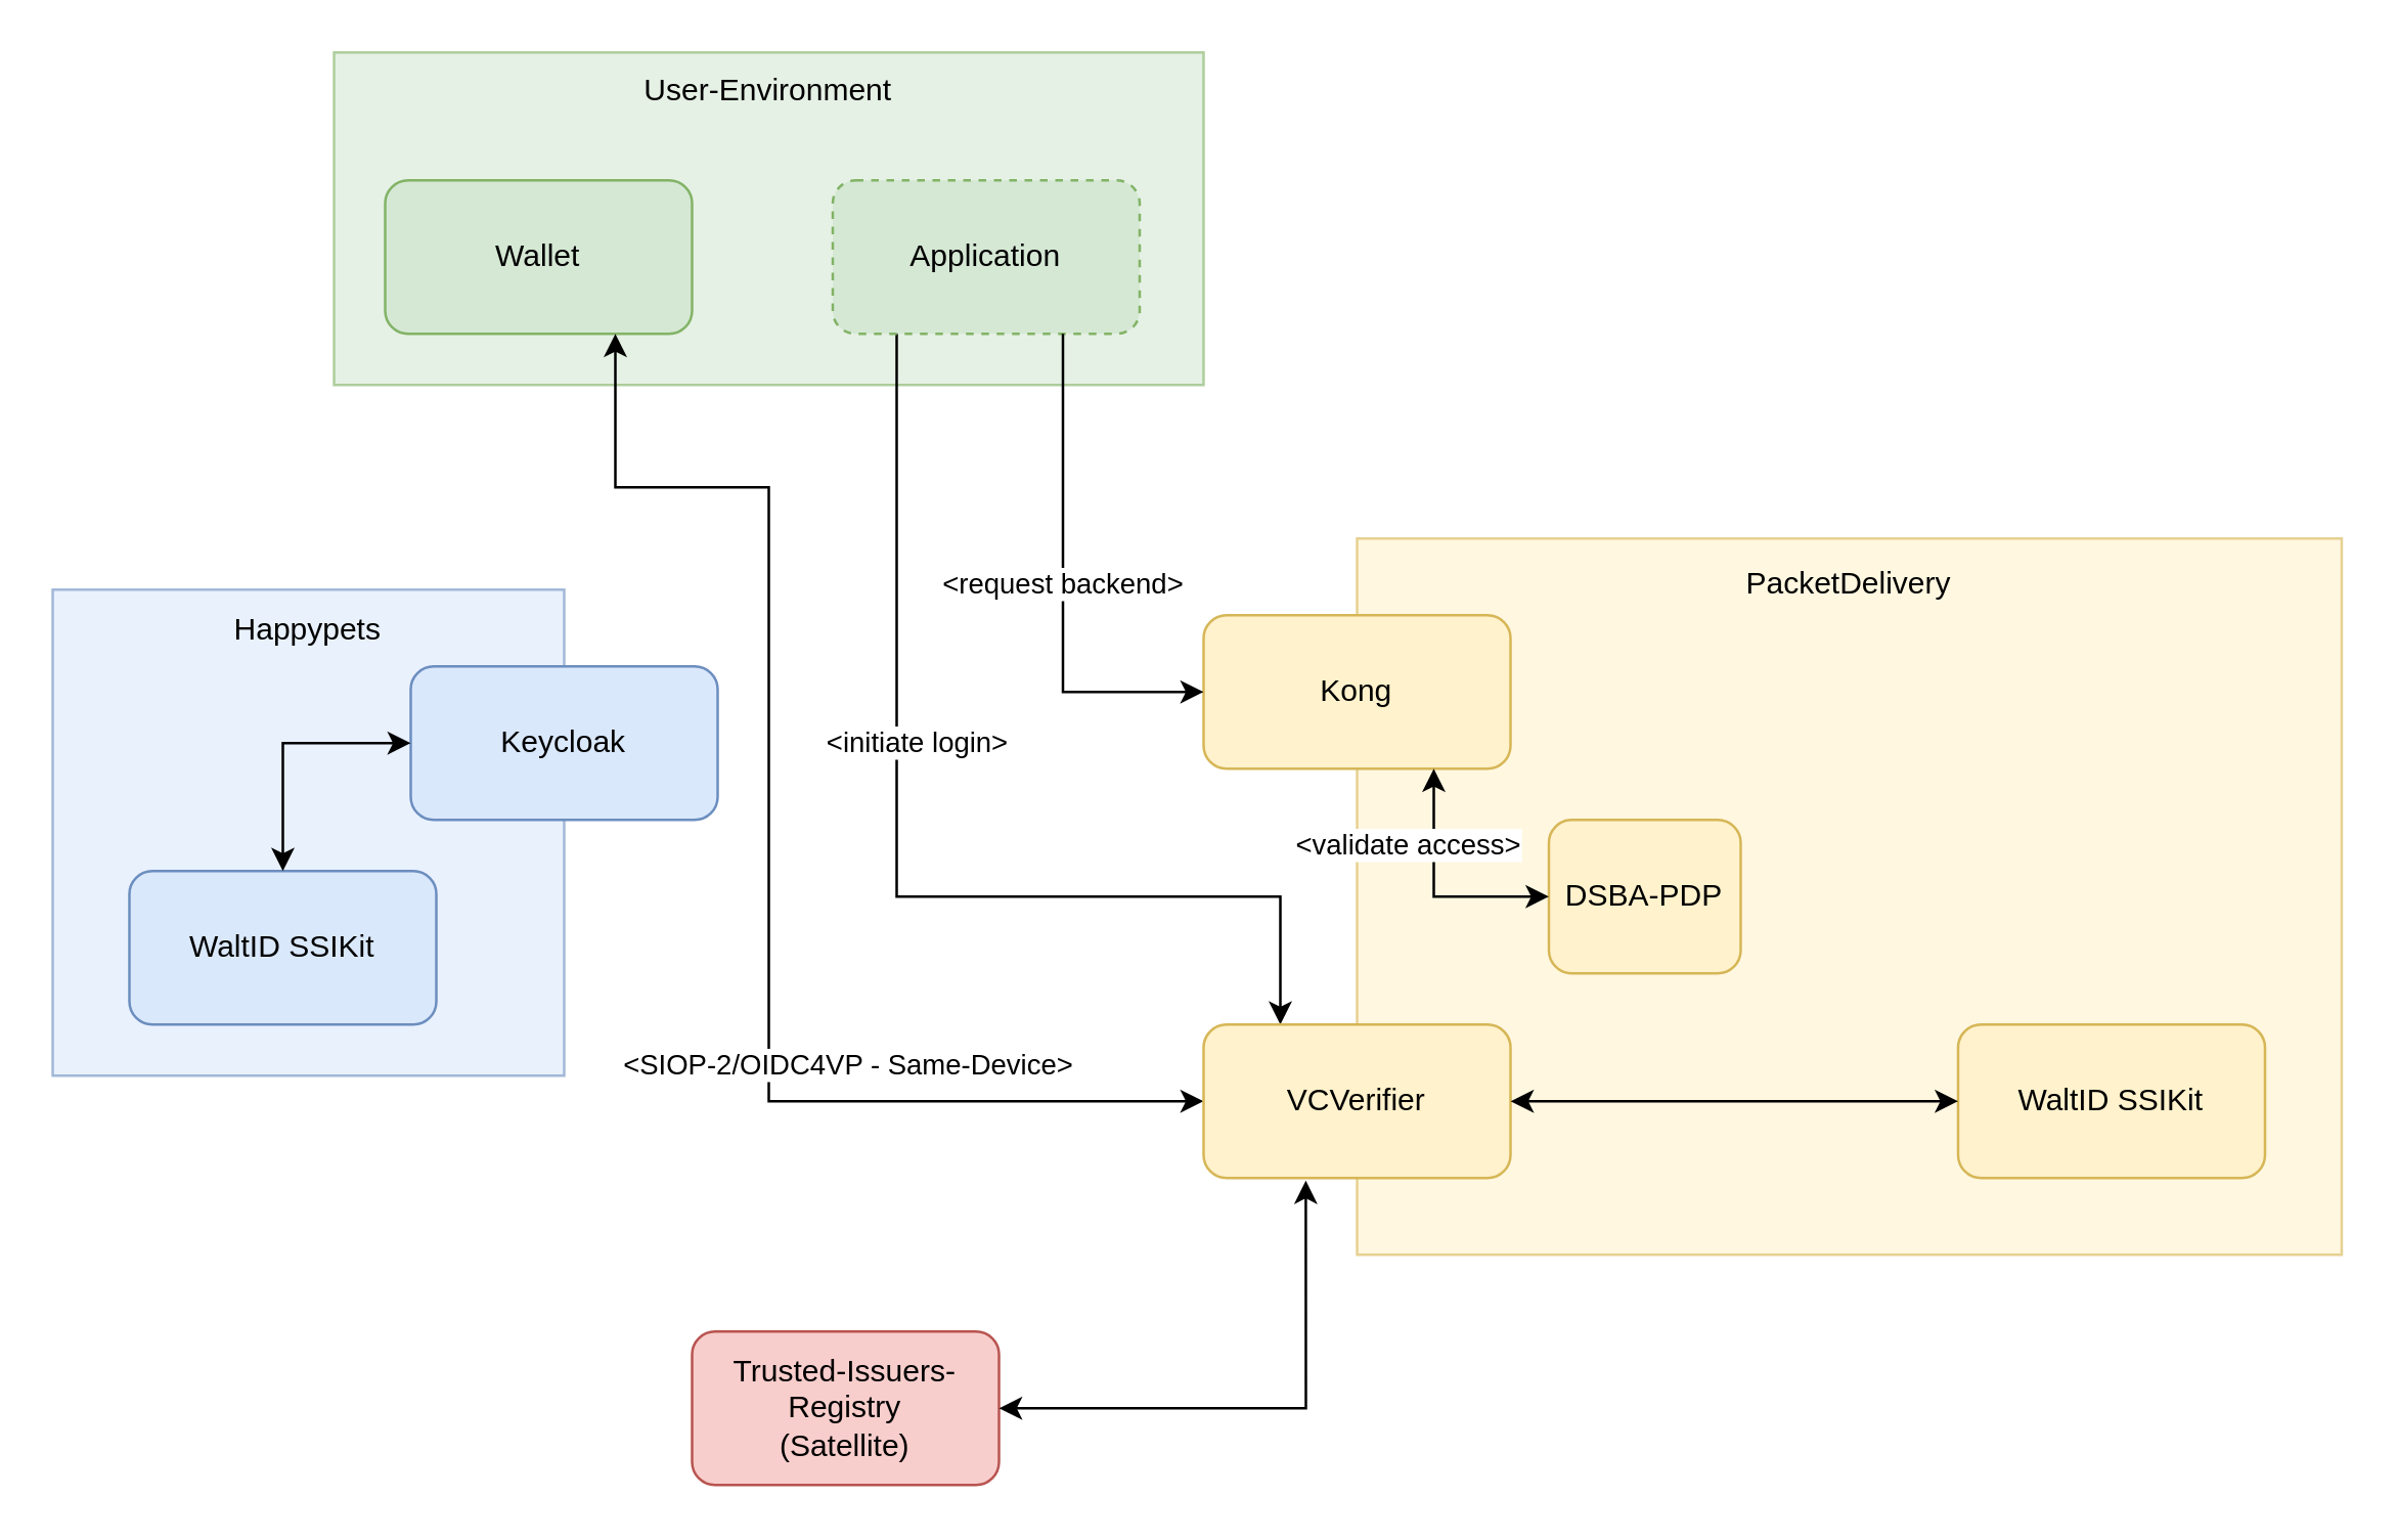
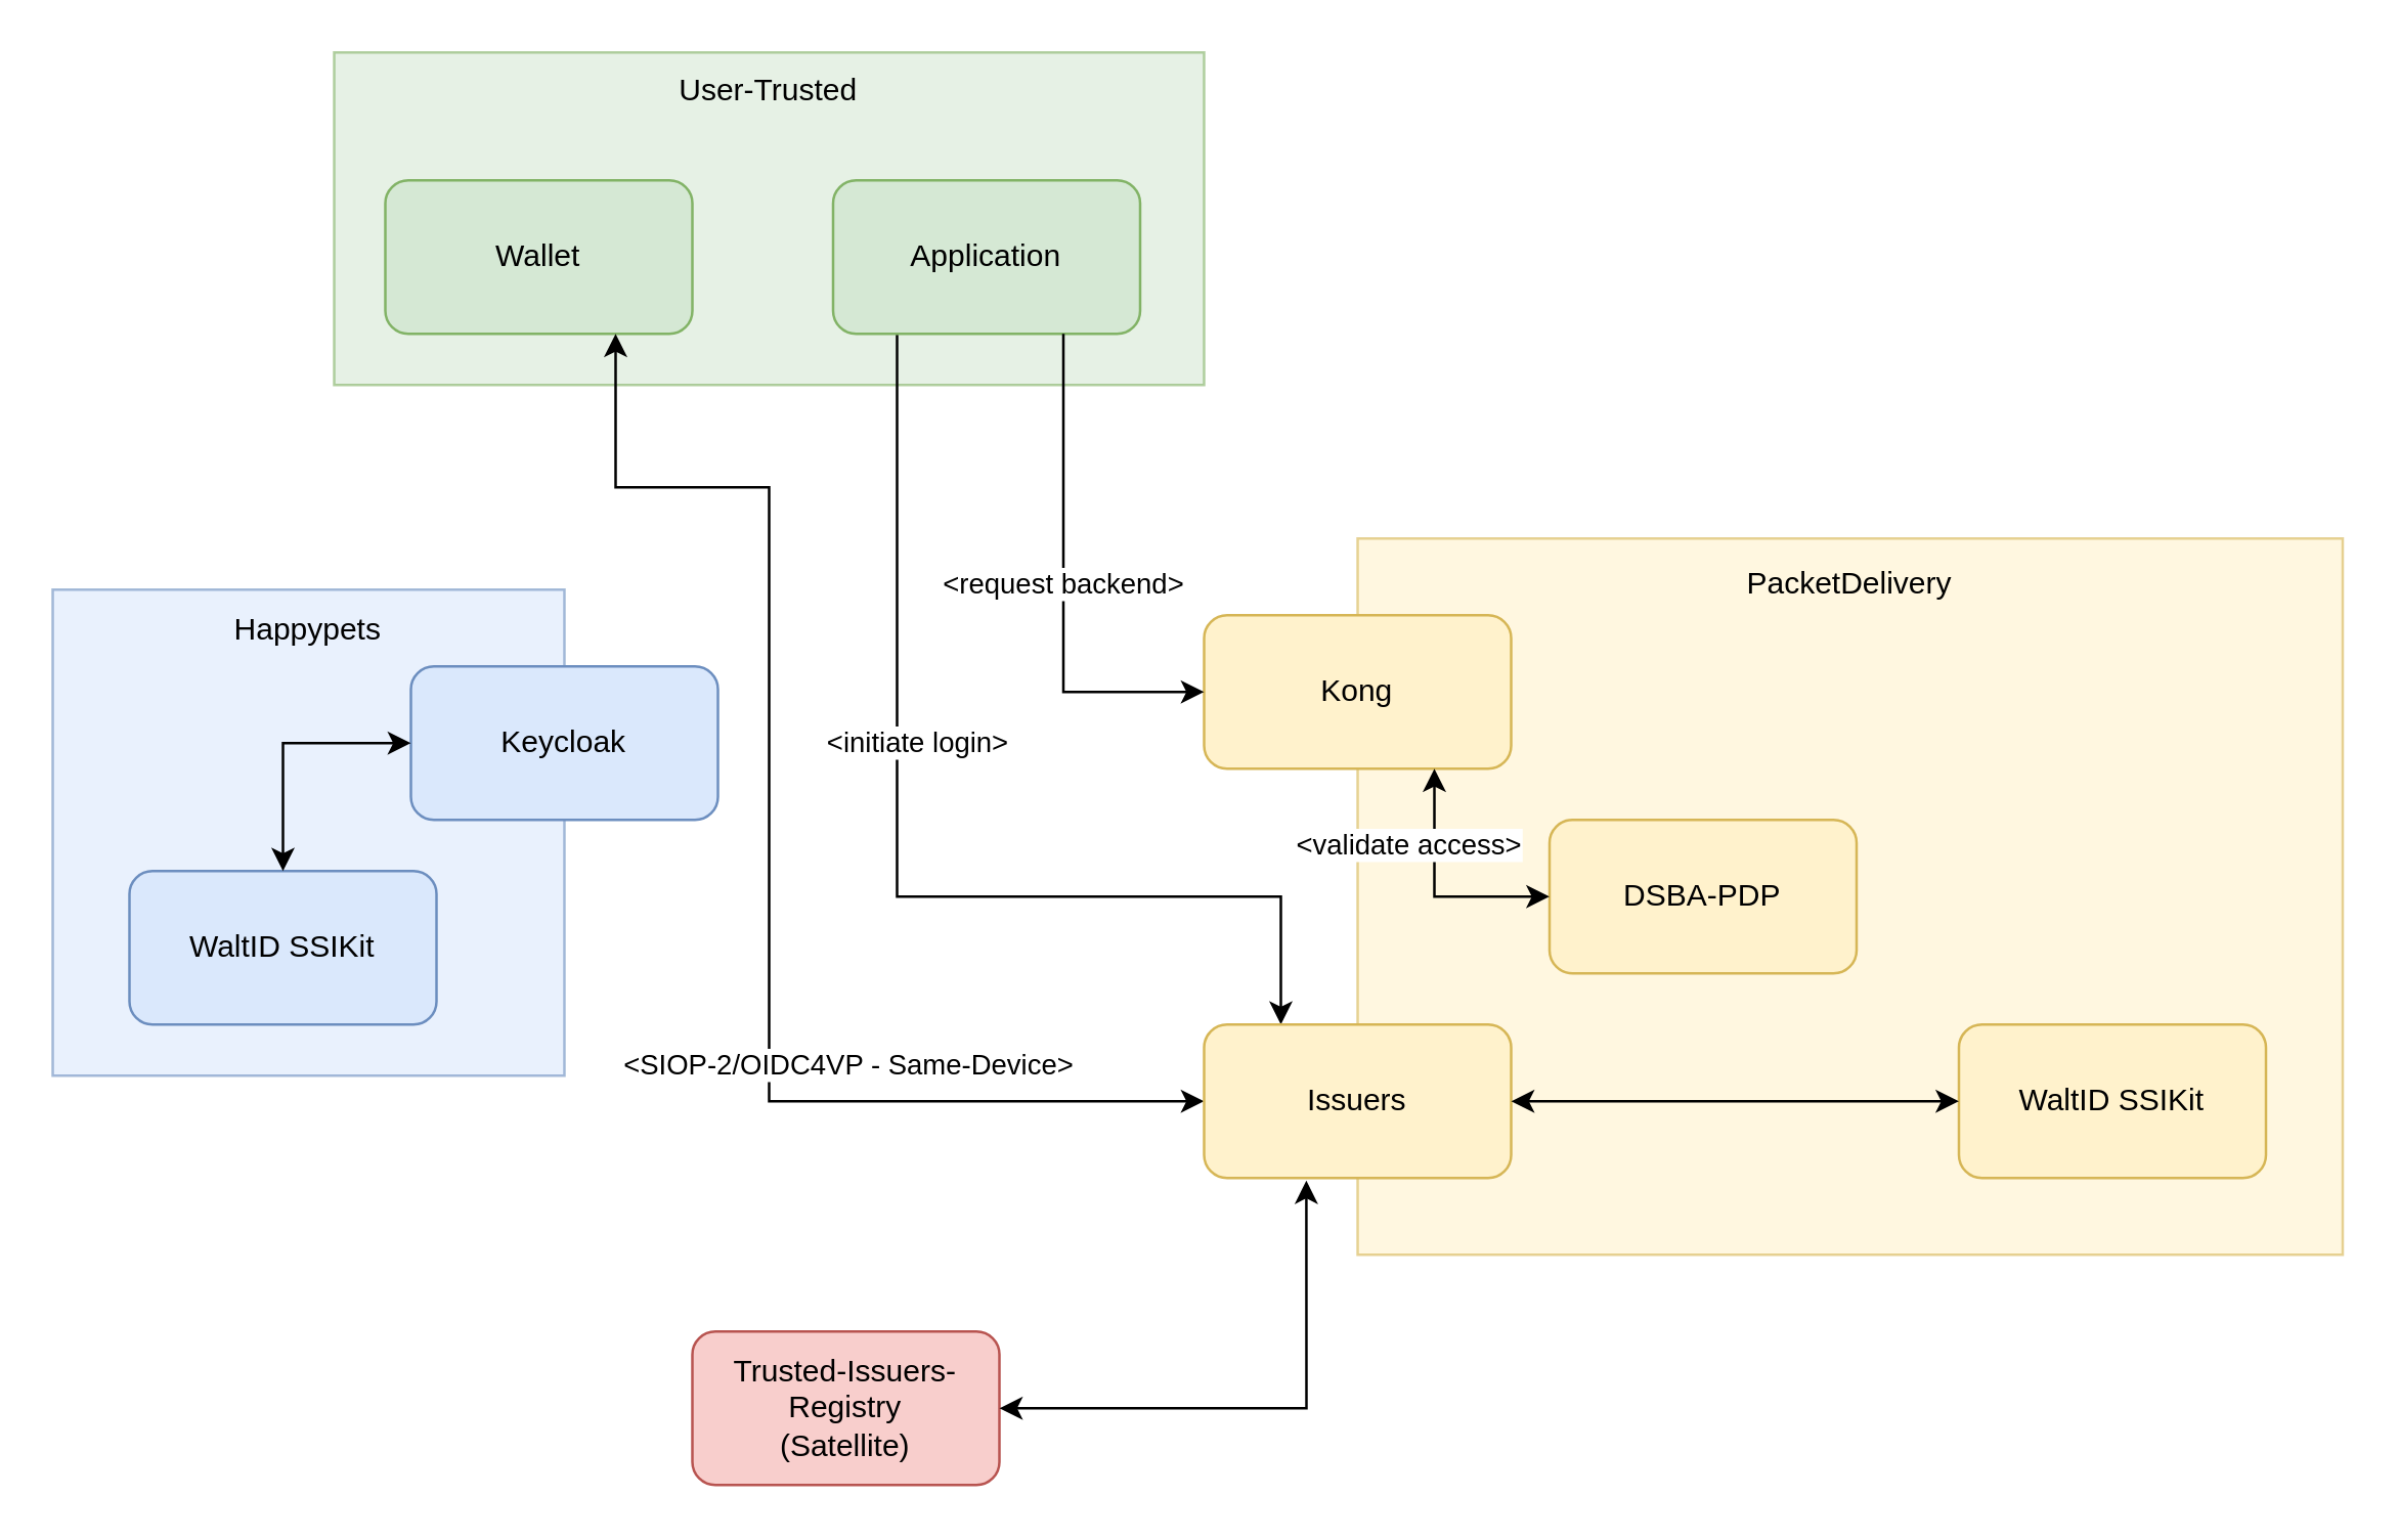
- <mxCell id="2" value="&lt;div&gt;User-Environment&lt;/div&gt;&lt;div&gt;&lt;br&gt;&lt;/div&gt;&lt;div&gt;&lt;br&gt;&lt;/div&gt;&lt;div&gt;&lt;br&gt;&lt;/div&gt;&lt;div&gt;&lt;br&gt;&lt;/div&gt;&lt;div&gt;&lt;br&gt;&lt;/div&gt;&lt;div&gt;&lt;br&gt;&lt;/div&gt;&lt;div&gt;&lt;br&gt;&lt;/div&gt;" style="rounded=0;whiteSpace=wrap;html=1;fillColor=#d5e8d4;strokeColor=#82b366;opacity=60;" vertex="1" parent="1"><mxGeometry x="130" y="20" width="340" height="130" as="geometry" /></mxCell>
+ <mxCell id="2" value="&lt;div&gt;User-Trusted&lt;/div&gt;&lt;div&gt;&lt;br&gt;&lt;/div&gt;&lt;div&gt;&lt;br&gt;&lt;/div&gt;&lt;div&gt;&lt;br&gt;&lt;/div&gt;&lt;div&gt;&lt;br&gt;&lt;/div&gt;&lt;div&gt;&lt;br&gt;&lt;/div&gt;&lt;div&gt;&lt;br&gt;&lt;/div&gt;&lt;div&gt;&lt;br&gt;&lt;/div&gt;" style="rounded=0;whiteSpace=wrap;html=1;fillColor=#d5e8d4;strokeColor=#82b366;opacity=60;" vertex="1" parent="1"><mxGeometry x="130" y="20" width="340" height="130" as="geometry" /></mxCell>
- <mxCell id="13" value="Application" style="rounded=1;whiteSpace=wrap;html=1;fillColor=#d5e8d4;strokeColor=#82b366;dashed=1;" vertex="1" parent="1"><mxGeometry x="325" y="70" width="120" height="60" as="geometry" /></mxCell>
+ <mxCell id="13" value="Application" style="rounded=1;whiteSpace=wrap;html=1;fillColor=#d5e8d4;strokeColor=#82b366;" vertex="1" parent="1"><mxGeometry x="325" y="70" width="120" height="60" as="geometry" /></mxCell>
- <mxCell id="10" value="DSBA-PDP" style="rounded=1;whiteSpace=wrap;html=1;container=0;fillColor=#fff2cc;strokeColor=#d6b656;" vertex="1" parent="1"><mxGeometry x="605" y="320" width="75" height="60" as="geometry" /></mxCell>
+ <mxCell id="10" value="DSBA-PDP" style="rounded=1;whiteSpace=wrap;html=1;container=0;fillColor=#fff2cc;strokeColor=#d6b656;" vertex="1" parent="1"><mxGeometry x="605" y="320" width="120" height="60" as="geometry" /></mxCell>
- <mxCell id="12" value="VCVerifier" style="rounded=1;whiteSpace=wrap;html=1;container=0;fillColor=#fff2cc;strokeColor=#d6b656;" vertex="1" parent="1"><mxGeometry x="470" y="400" width="120" height="60" as="geometry" /></mxCell>
+ <mxCell id="12" value="Issuers" style="rounded=1;whiteSpace=wrap;html=1;container=0;fillColor=#fff2cc;strokeColor=#d6b656;" vertex="1" parent="1"><mxGeometry x="470" y="400" width="120" height="60" as="geometry" /></mxCell>
